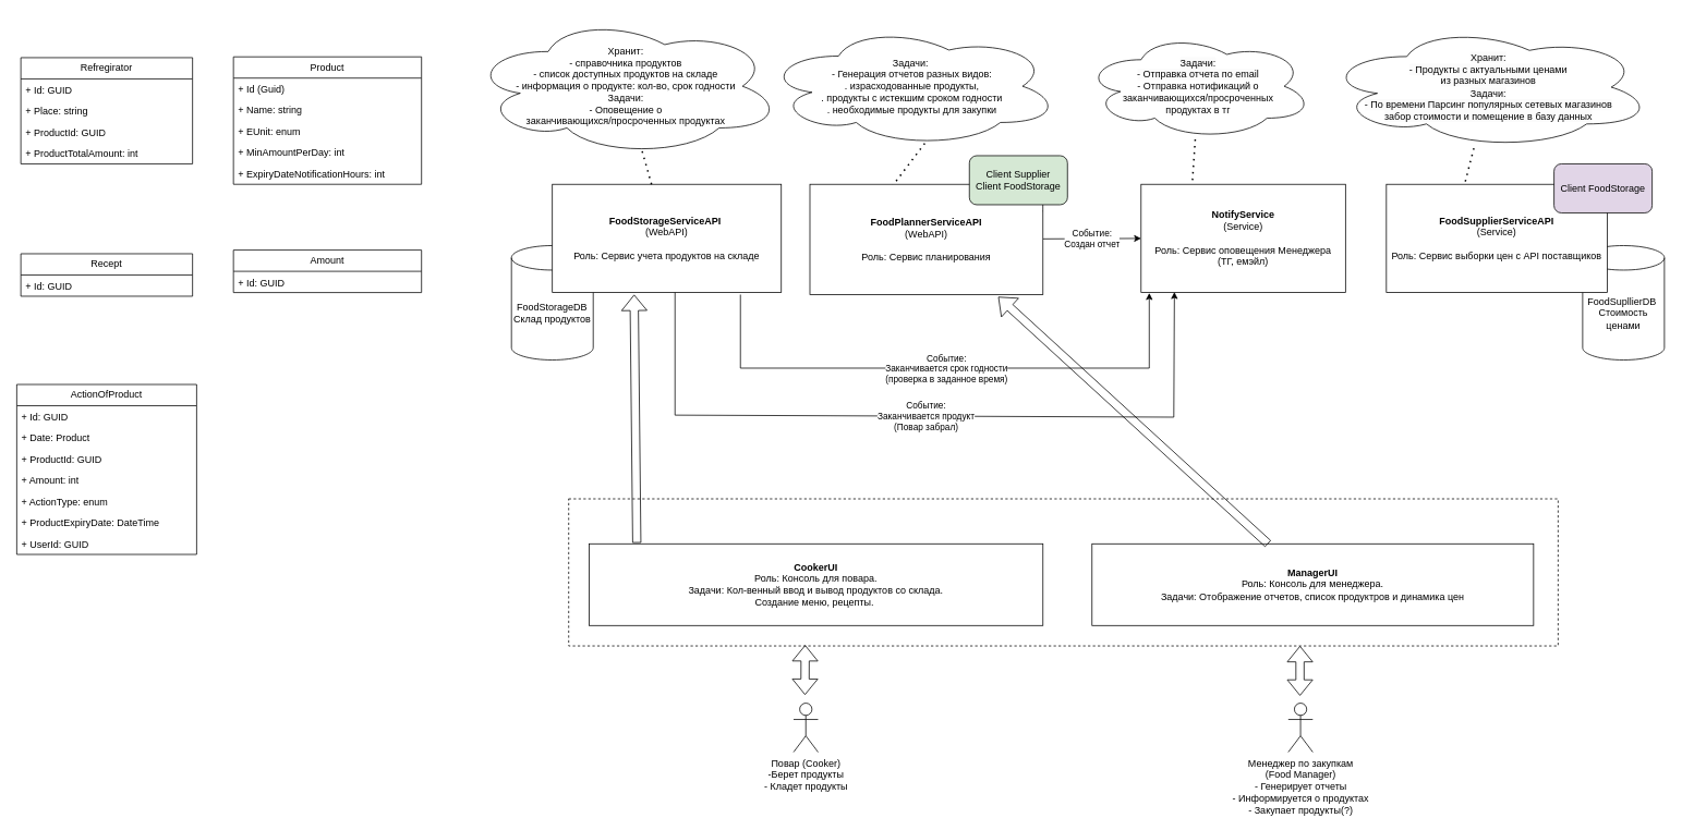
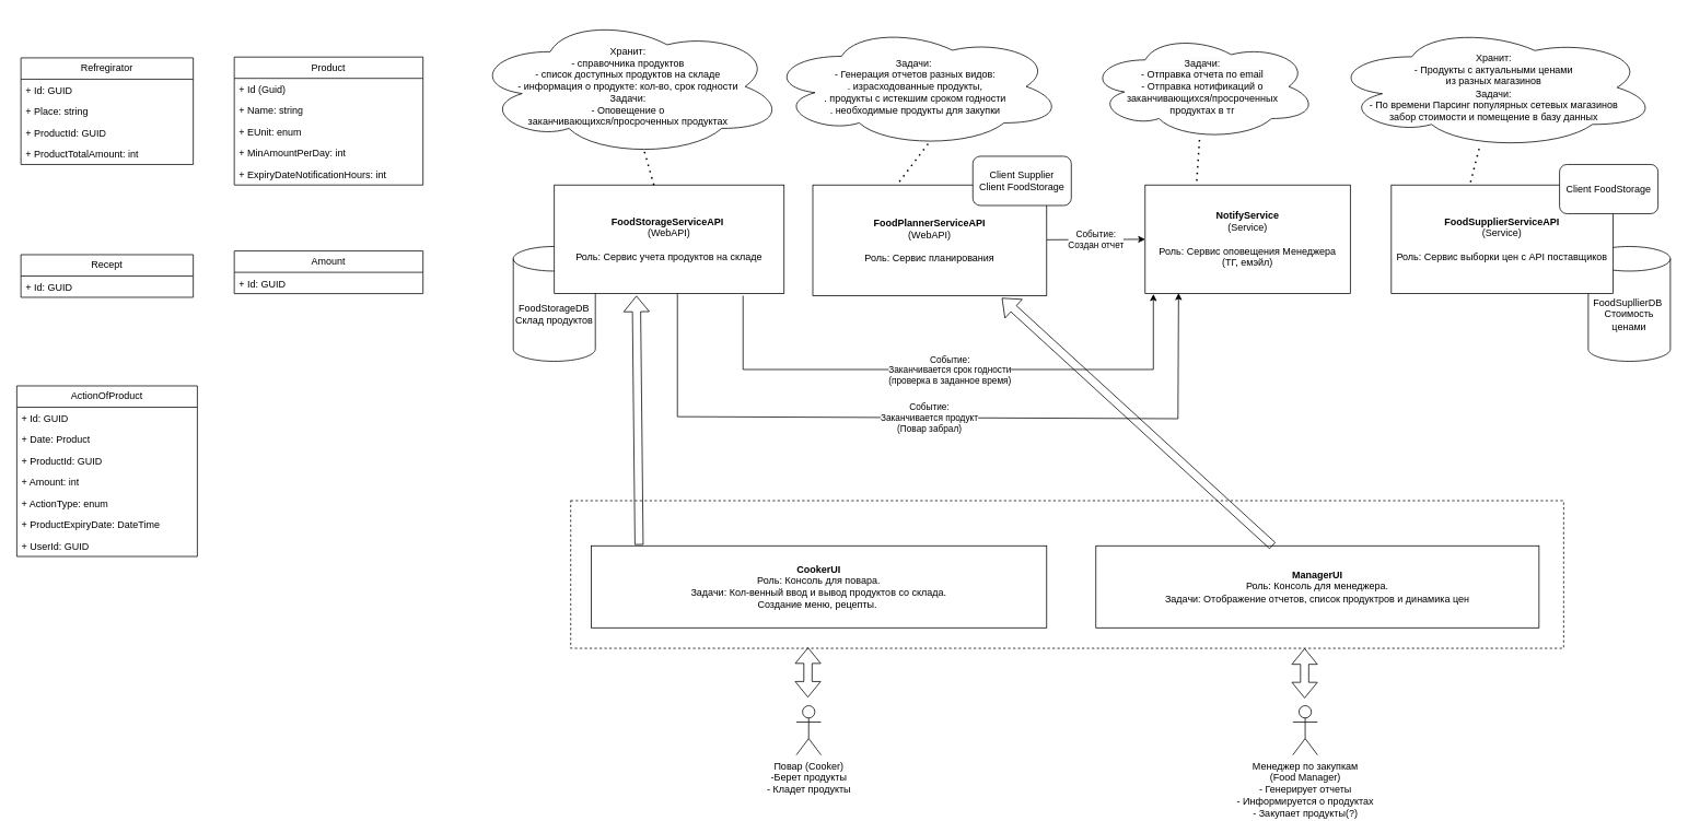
- <mxCell id="31" value="Client Supplier&lt;br&gt;Client FoodStorage" style="rounded=1;whiteSpace=wrap;html=1;fillColor=#d5e8d4;" parent="1" vertex="1"><mxGeometry x="1185" y="190" width="120" height="60" as="geometry" /></mxCell>
+ <mxCell id="31" value="Client Supplier&lt;br&gt;Client FoodStorage" style="rounded=1;whiteSpace=wrap;html=1;" parent="1" vertex="1"><mxGeometry x="1185" y="190" width="120" height="60" as="geometry" /></mxCell>
- <mxCell id="34" value="Client FoodStorage" style="rounded=1;whiteSpace=wrap;html=1;fillColor=#e1d5e7;" parent="1" vertex="1"><mxGeometry x="1900" y="200" width="120" height="60" as="geometry" /></mxCell>
+ <mxCell id="34" value="Client FoodStorage" style="rounded=1;whiteSpace=wrap;html=1;" parent="1" vertex="1"><mxGeometry x="1900" y="200" width="120" height="60" as="geometry" /></mxCell>
